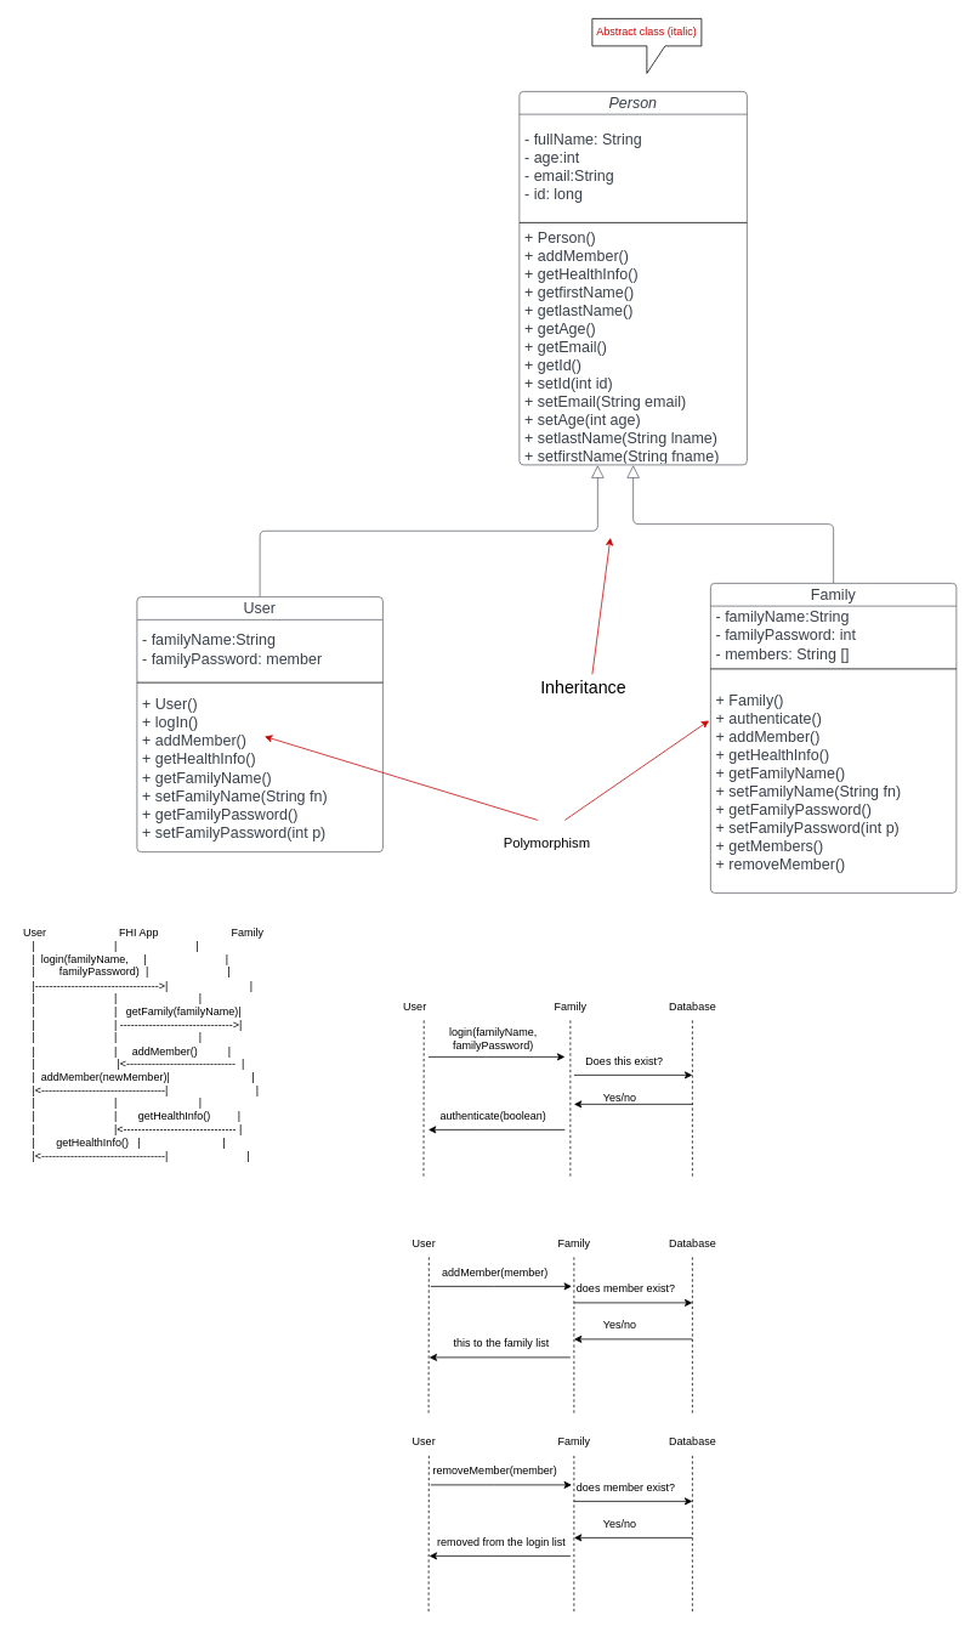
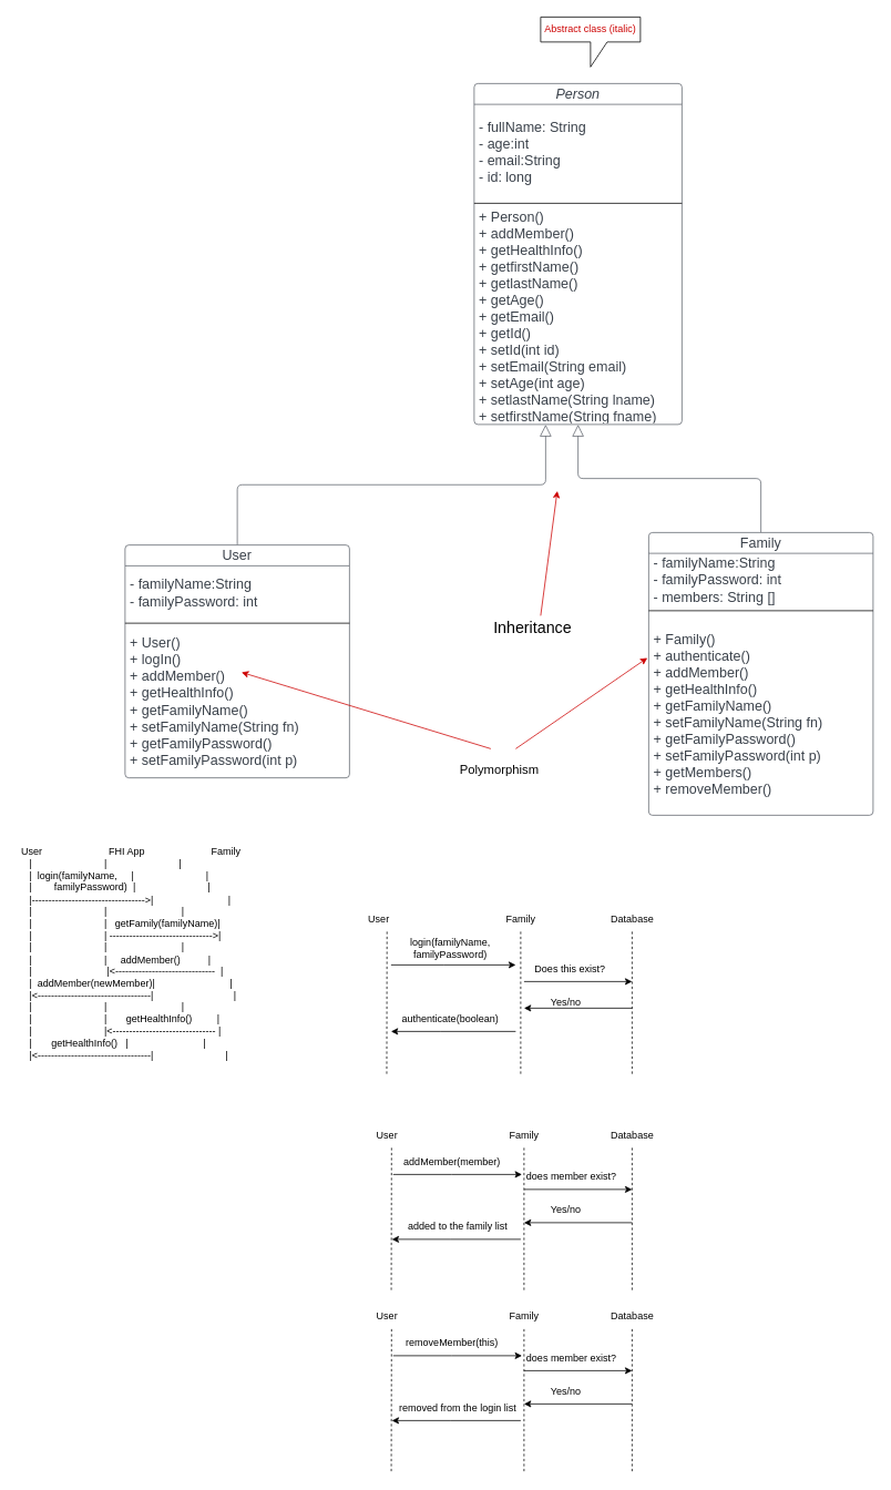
- <mxCell id="7" value="- familyName:String&#10;- familyPassword: member" style="part=1;html=1;resizeHeight=0;strokeColor=none;fillColor=none;align=left;verticalAlign=middle;spacingLeft=4;spacingRight=4;overflow=hidden;rotatable=0;points=[[0,0.5],[1,0.5]];portConstraint=eastwest;swimlaneFillColor=#ffffff;strokeOpacity=100;whiteSpace=wrap;fontSize=16.7;fontColor=#3a414a;" vertex="1" parent="6"><mxGeometry y="25" width="270" height="65" as="geometry" /></mxCell>
+ <mxCell id="7" value="- familyName:String&#10;- familyPassword: int" style="part=1;html=1;resizeHeight=0;strokeColor=none;fillColor=none;align=left;verticalAlign=middle;spacingLeft=4;spacingRight=4;overflow=hidden;rotatable=0;points=[[0,0.5],[1,0.5]];portConstraint=eastwest;swimlaneFillColor=#ffffff;strokeOpacity=100;whiteSpace=wrap;fontSize=16.7;fontColor=#3a414a;" vertex="1" parent="6"><mxGeometry y="25" width="270" height="65" as="geometry" /></mxCell>
- <mxCell id="50" value="this to the family list" style="text;html=1;align=center;verticalAlign=middle;resizable=0;points=[];autosize=1;strokeColor=none;fillColor=none;" vertex="1" parent="1"><mxGeometry x="480" y="1460" width="140" height="30" as="geometry" /></mxCell>
+ <mxCell id="50" value="added to the family list" style="text;html=1;align=center;verticalAlign=middle;resizable=0;points=[];autosize=1;strokeColor=none;fillColor=none;" vertex="1" parent="1"><mxGeometry x="480" y="1460" width="140" height="30" as="geometry" /></mxCell>
- <mxCell id="51" value="removeMember(member)" style="text;html=1;align=center;verticalAlign=middle;resizable=0;points=[];autosize=1;strokeColor=none;fillColor=none;" vertex="1" parent="1"><mxGeometry x="462.5" y="1600" width="160" height="30" as="geometry" /></mxCell>
+ <mxCell id="51" value="removeMember(this)" style="text;html=1;align=center;verticalAlign=middle;resizable=0;points=[];autosize=1;strokeColor=none;fillColor=none;" vertex="1" parent="1"><mxGeometry x="462.5" y="1600" width="160" height="30" as="geometry" /></mxCell>
